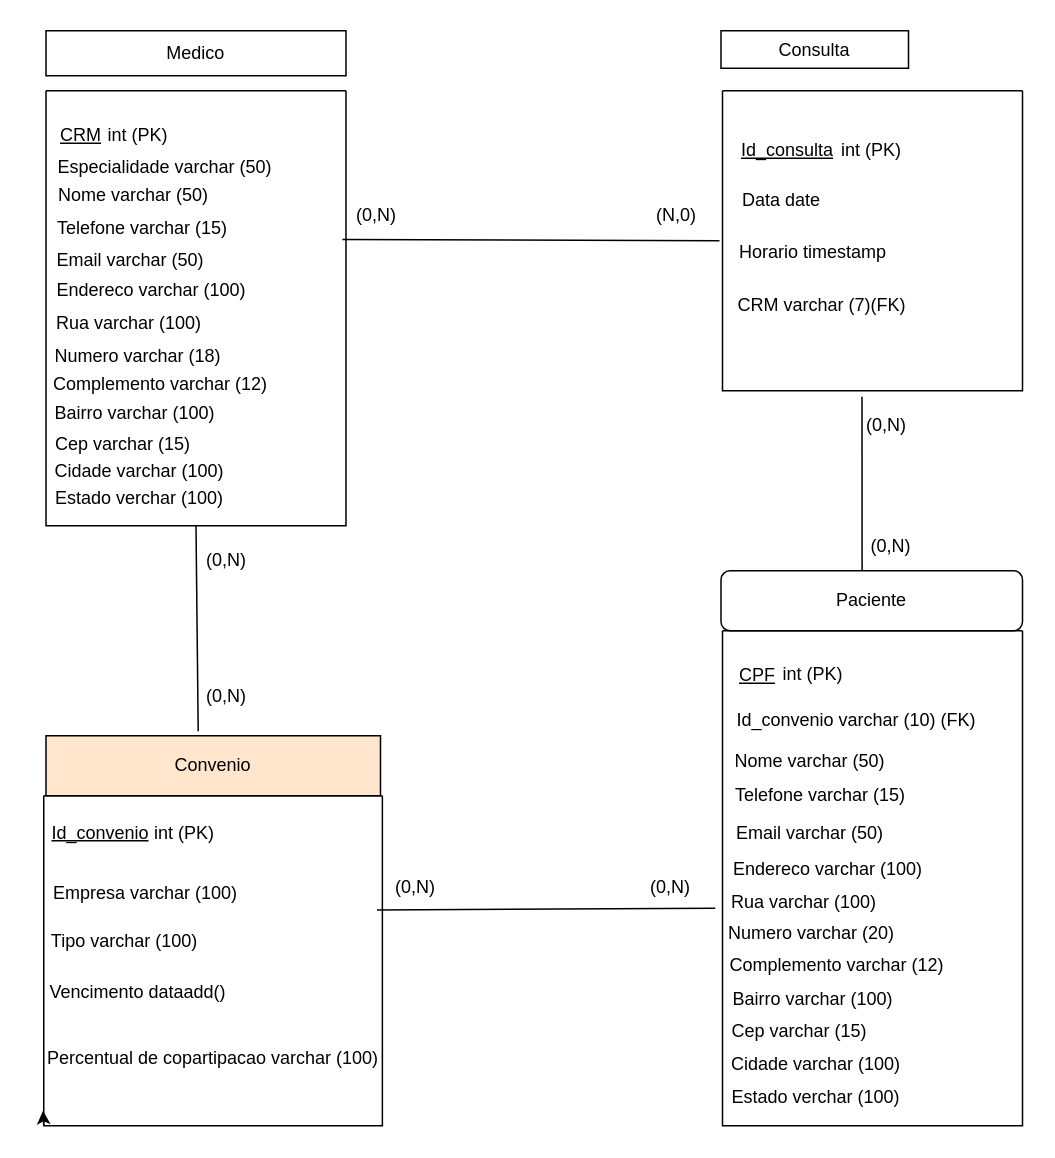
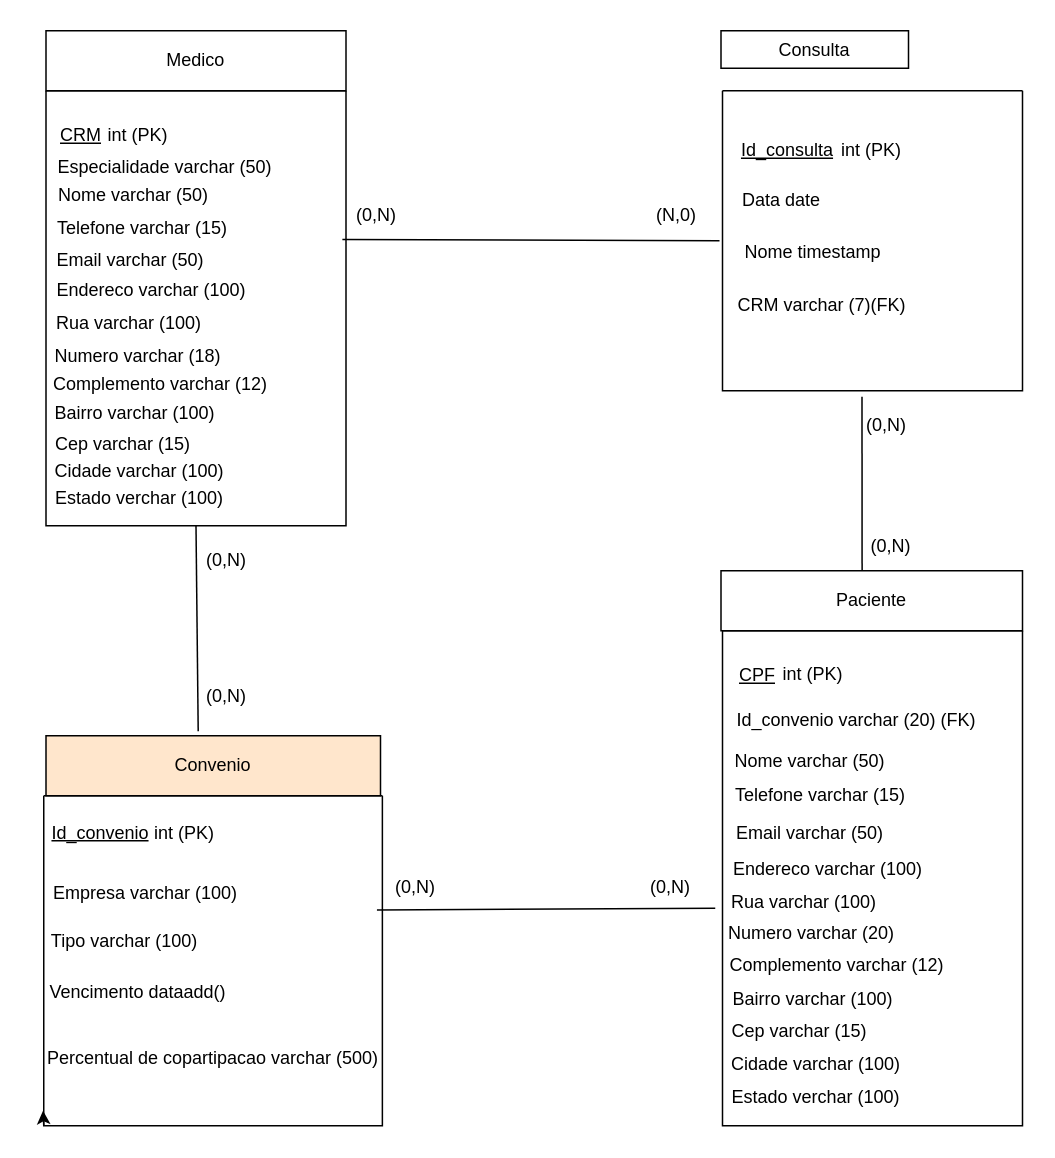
- <mxCell id="2" value="Medico" style="rounded=0;whiteSpace=wrap;html=1;" vertex="1" parent="1"><mxGeometry x="30" y="20" width="200" height="30" as="geometry" /></mxCell>
+ <mxCell id="2" value="Medico" style="rounded=0;whiteSpace=wrap;html=1;" vertex="1" parent="1"><mxGeometry x="30" y="20" width="200" height="40" as="geometry" /></mxCell>
- <mxCell id="21" value="Horario timestamp" style="text;html=1;align=center;verticalAlign=middle;resizable=0;points=[];autosize=1;strokeColor=none;fillColor=none;" vertex="1" parent="1"><mxGeometry x="481" y="153" width="120" height="30" as="geometry" /></mxCell>
+ <mxCell id="21" value="Nome timestamp" style="text;html=1;align=center;verticalAlign=middle;resizable=0;points=[];autosize=1;strokeColor=none;fillColor=none;" vertex="1" parent="1"><mxGeometry x="481" y="153" width="120" height="30" as="geometry" /></mxCell>
- <mxCell id="41" value="Paciente" style="whiteSpace=wrap;html=1;rounded=1;" vertex="1" parent="1"><mxGeometry x="480" y="380" width="201" height="40" as="geometry" /></mxCell>
+ <mxCell id="41" value="Paciente" style="rounded=0;whiteSpace=wrap;html=1;" vertex="1" parent="1"><mxGeometry x="480" y="380" width="201" height="40" as="geometry" /></mxCell>
- <mxCell id="29" value="Id_convenio varchar (10) (FK)" style="text;html=1;align=center;verticalAlign=middle;resizable=0;points=[];autosize=1;strokeColor=none;fillColor=none;" vertex="1" parent="26"><mxGeometry x="-1" y="45" width="180" height="30" as="geometry" /></mxCell>
+ <mxCell id="29" value="Id_convenio varchar (20) (FK)" style="text;html=1;align=center;verticalAlign=middle;resizable=0;points=[];autosize=1;strokeColor=none;fillColor=none;" vertex="1" parent="26"><mxGeometry x="-1" y="45" width="180" height="30" as="geometry" /></mxCell>
- <mxCell id="49" value="Percentual de copartipacao varchar (100)" style="text;html=1;align=center;verticalAlign=middle;resizable=0;points=[];autosize=1;strokeColor=none;fillColor=none;" vertex="1" parent="45"><mxGeometry x="-7.25" y="160" width="240" height="30" as="geometry" /></mxCell>
+ <mxCell id="49" value="Percentual de copartipacao varchar (500)" style="text;html=1;align=center;verticalAlign=middle;resizable=0;points=[];autosize=1;strokeColor=none;fillColor=none;" vertex="1" parent="45"><mxGeometry x="-7.25" y="160" width="240" height="30" as="geometry" /></mxCell>
